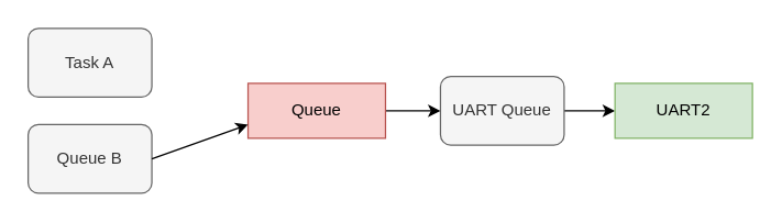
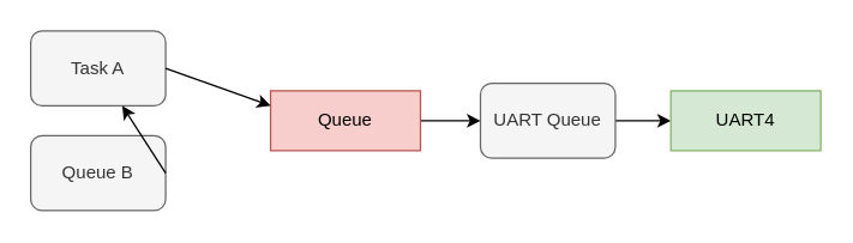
+ <mxCell id="8" value="" style="endArrow=classic;html=1;rounded=0;exitX=1;exitY=0.5;exitDx=0;exitDy=0;entryX=0;entryY=0.25;entryDx=0;entryDy=0;" parent="1" source="2" target="6" edge="1"><mxGeometry width="50" height="50" relative="1" as="geometry"><mxPoint x="170" y="120" as="sourcePoint" /><mxPoint x="220" y="70" as="targetPoint" /></mxGeometry></mxCell>
- <mxCell id="10" value="UART2" style="rounded=0;whiteSpace=wrap;html=1;fillColor=#d5e8d4;strokeColor=#82b366;" parent="1" vertex="1"><mxGeometry x="447" y="60" width="100" height="40" as="geometry" /></mxCell>
+ <mxCell id="10" value="UART4" style="rounded=0;whiteSpace=wrap;html=1;fillColor=#d5e8d4;strokeColor=#82b366;" parent="1" vertex="1"><mxGeometry x="447" y="60" width="100" height="40" as="geometry" /></mxCell>
- <mxCell id="9" value="" style="endArrow=classic;html=1;rounded=0;exitX=1;exitY=0.5;exitDx=0;exitDy=0;entryX=0;entryY=0.75;entryDx=0;entryDy=0;" parent="1" source="7" target="6" edge="1"><mxGeometry width="50" height="50" relative="1" as="geometry"><mxPoint x="170" y="120" as="sourcePoint" /><mxPoint x="220" y="70" as="targetPoint" /></mxGeometry></mxCell>
+ <mxCell id="9" value="" style="endArrow=classic;html=1;rounded=0;exitX=1;exitY=0.5;exitDx=0;exitDy=0;" parent="1" source="7" target="2" edge="1"><mxGeometry width="50" height="50" relative="1" as="geometry"><mxPoint x="170" y="120" as="sourcePoint" /><mxPoint x="220" y="70" as="targetPoint" /></mxGeometry></mxCell>
